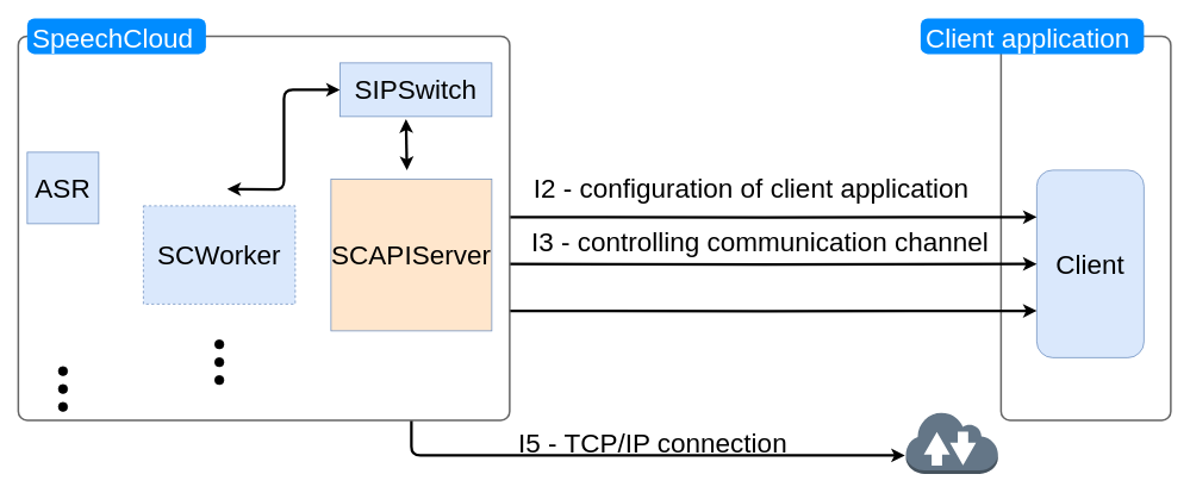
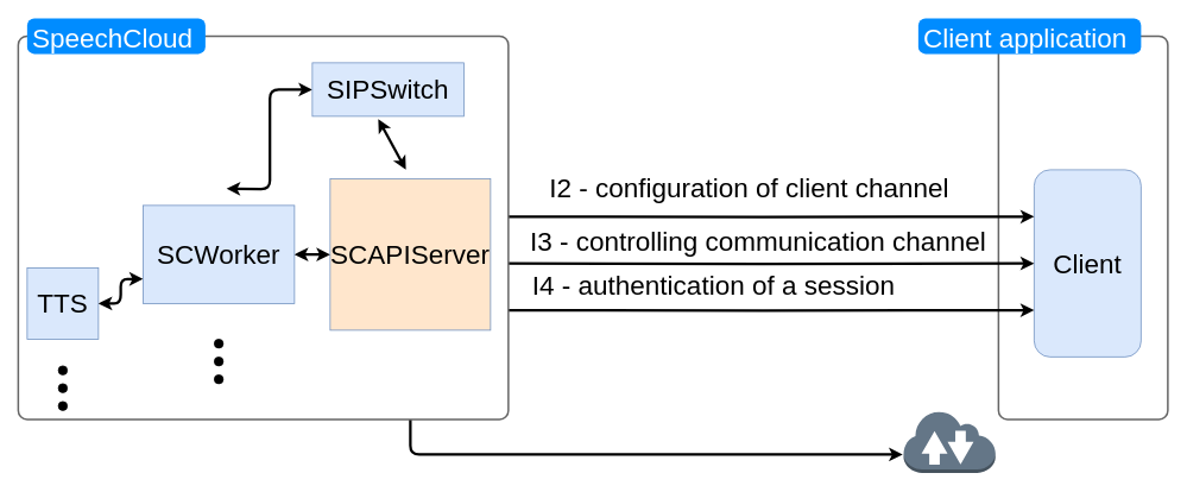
- <mxCell id="29" value="&lt;span&gt;SIPSwitch&lt;/span&gt;" style="whiteSpace=wrap;html=1;fontSize=30;strokeColor=#6c8ebf;fillColor=#dae8fc;" vertex="1" parent="15"><mxGeometry x="360" y="50" width="170" height="60" as="geometry" /></mxCell>
+ <mxCell id="29" value="&lt;span&gt;SIPSwitch&lt;/span&gt;" style="whiteSpace=wrap;html=1;fontSize=30;strokeColor=#6c8ebf;fillColor=#dae8fc;" vertex="1" parent="15"><mxGeometry x="330" y="50" width="170" height="60" as="geometry" /></mxCell>
- <mxCell id="18" value="ASR" style="whiteSpace=wrap;html=1;aspect=fixed;fillColor=#dae8fc;strokeColor=#6c8ebf;fontSize=30;" vertex="1" parent="15"><mxGeometry x="10" y="150" width="80" height="80" as="geometry" /></mxCell>
- <mxCell id="9" value="I2 -&amp;nbsp;configuration of client application" style="text;html=1;align=center;verticalAlign=middle;resizable=0;points=[];autosize=1;strokeColor=none;fontSize=30;" vertex="1" parent="1"><mxGeometry x="590" y="190" width="500" height="40" as="geometry" /></mxCell>
+ <mxCell id="9" value="I2 -&amp;nbsp;configuration of client channel" style="text;html=1;align=center;verticalAlign=middle;resizable=0;points=[];autosize=1;strokeColor=none;fontSize=30;" vertex="1" parent="1"><mxGeometry x="590" y="190" width="500" height="40" as="geometry" /></mxCell>
- <mxCell id="30" value="SCWorker" style="whiteSpace=wrap;html=1;fontSize=30;strokeColor=#6c8ebf;fillColor=#dae8fc;dashed=1;" vertex="1" parent="15"><mxGeometry x="140" y="210" width="170" height="110" as="geometry" /></mxCell>
+ <mxCell id="30" value="SCWorker" style="whiteSpace=wrap;html=1;fontSize=30;strokeColor=#6c8ebf;fillColor=#dae8fc;" vertex="1" parent="15"><mxGeometry x="140" y="210" width="170" height="110" as="geometry" /></mxCell>
+ <mxCell id="32" value="" style="endArrow=classic;startArrow=classic;html=1;exitX=1;exitY=0.5;exitDx=0;exitDy=0;entryX=0;entryY=0.5;entryDx=0;entryDy=0;fontSize=30;strokeWidth=3;" edge="1" parent="15" source="30" target="31"><mxGeometry x="30" y="-40" width="50" height="50" as="geometry"><mxPoint x="307.5" y="265" as="sourcePoint" /><mxPoint x="340" y="275" as="targetPoint" /></mxGeometry></mxCell>
+ <mxCell id="11" value="I4 -&amp;nbsp;authentication of a session" style="text;html=1;align=center;verticalAlign=middle;resizable=0;points=[];autosize=1;strokeColor=none;fontSize=30;" vertex="1" parent="1"><mxGeometry x="590" y="300" width="420" height="40" as="geometry" /></mxCell>
+ <mxCell id="28" value="" style="endArrow=classic;startArrow=classic;html=1;exitX=1;exitY=0.5;exitDx=0;exitDy=0;entryX=0;entryY=0.75;entryDx=0;entryDy=0;edgeStyle=orthogonalEdgeStyle;fontSize=30;strokeWidth=3;" edge="1" parent="15" source="19" target="30"><mxGeometry x="30" y="-40" width="50" height="50" as="geometry"><mxPoint x="190" y="350" as="sourcePoint" /><mxPoint x="160" y="301.875" as="targetPoint" /></mxGeometry></mxCell>
+ <mxCell id="19" value="TTS" style="whiteSpace=wrap;html=1;aspect=fixed;fillColor=#dae8fc;strokeColor=#6c8ebf;fontSize=30;" vertex="1" parent="15"><mxGeometry x="10" y="280" width="80" height="80" as="geometry" /></mxCell>
- <mxCell id="14" value="I5 - TCP/IP connection" style="text;html=1;align=center;verticalAlign=middle;resizable=0;points=[];autosize=1;strokeColor=none;fontSize=30;" vertex="1" parent="1"><mxGeometry x="570" y="475" width="320" height="40" as="geometry" /></mxCell>
